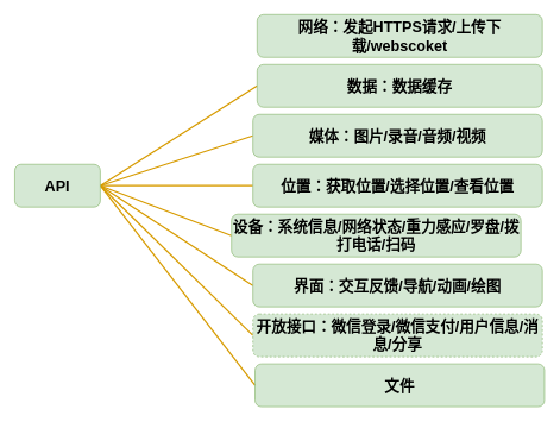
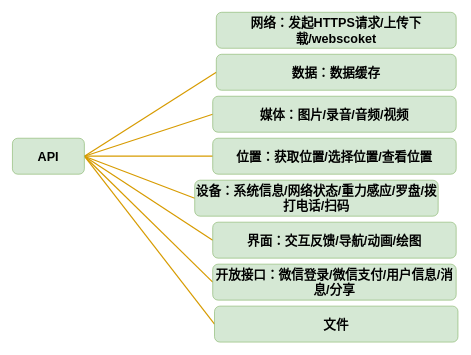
- <mxCell id="15" value="&lt;b&gt;&lt;font style=&quot;font-size: 21px;&quot;&gt;开放接口：微信登录/微信支付/用户信息/消息/分享&lt;/font&gt;&lt;/b&gt;" style="rounded=1;whiteSpace=wrap;html=1;fillColor=#d5e8d4;strokeColor=#82b366;dashed=1;" vertex="1" parent="1"><mxGeometry x="354" y="440" width="406" height="60" as="geometry" /></mxCell>
+ <mxCell id="15" value="&lt;b&gt;&lt;font style=&quot;font-size: 21px;&quot;&gt;开放接口：微信登录/微信支付/用户信息/消息/分享&lt;/font&gt;&lt;/b&gt;" style="rounded=1;whiteSpace=wrap;html=1;fillColor=#d5e8d4;strokeColor=#82b366;" vertex="1" parent="1"><mxGeometry x="354" y="440" width="406" height="60" as="geometry" /></mxCell>
